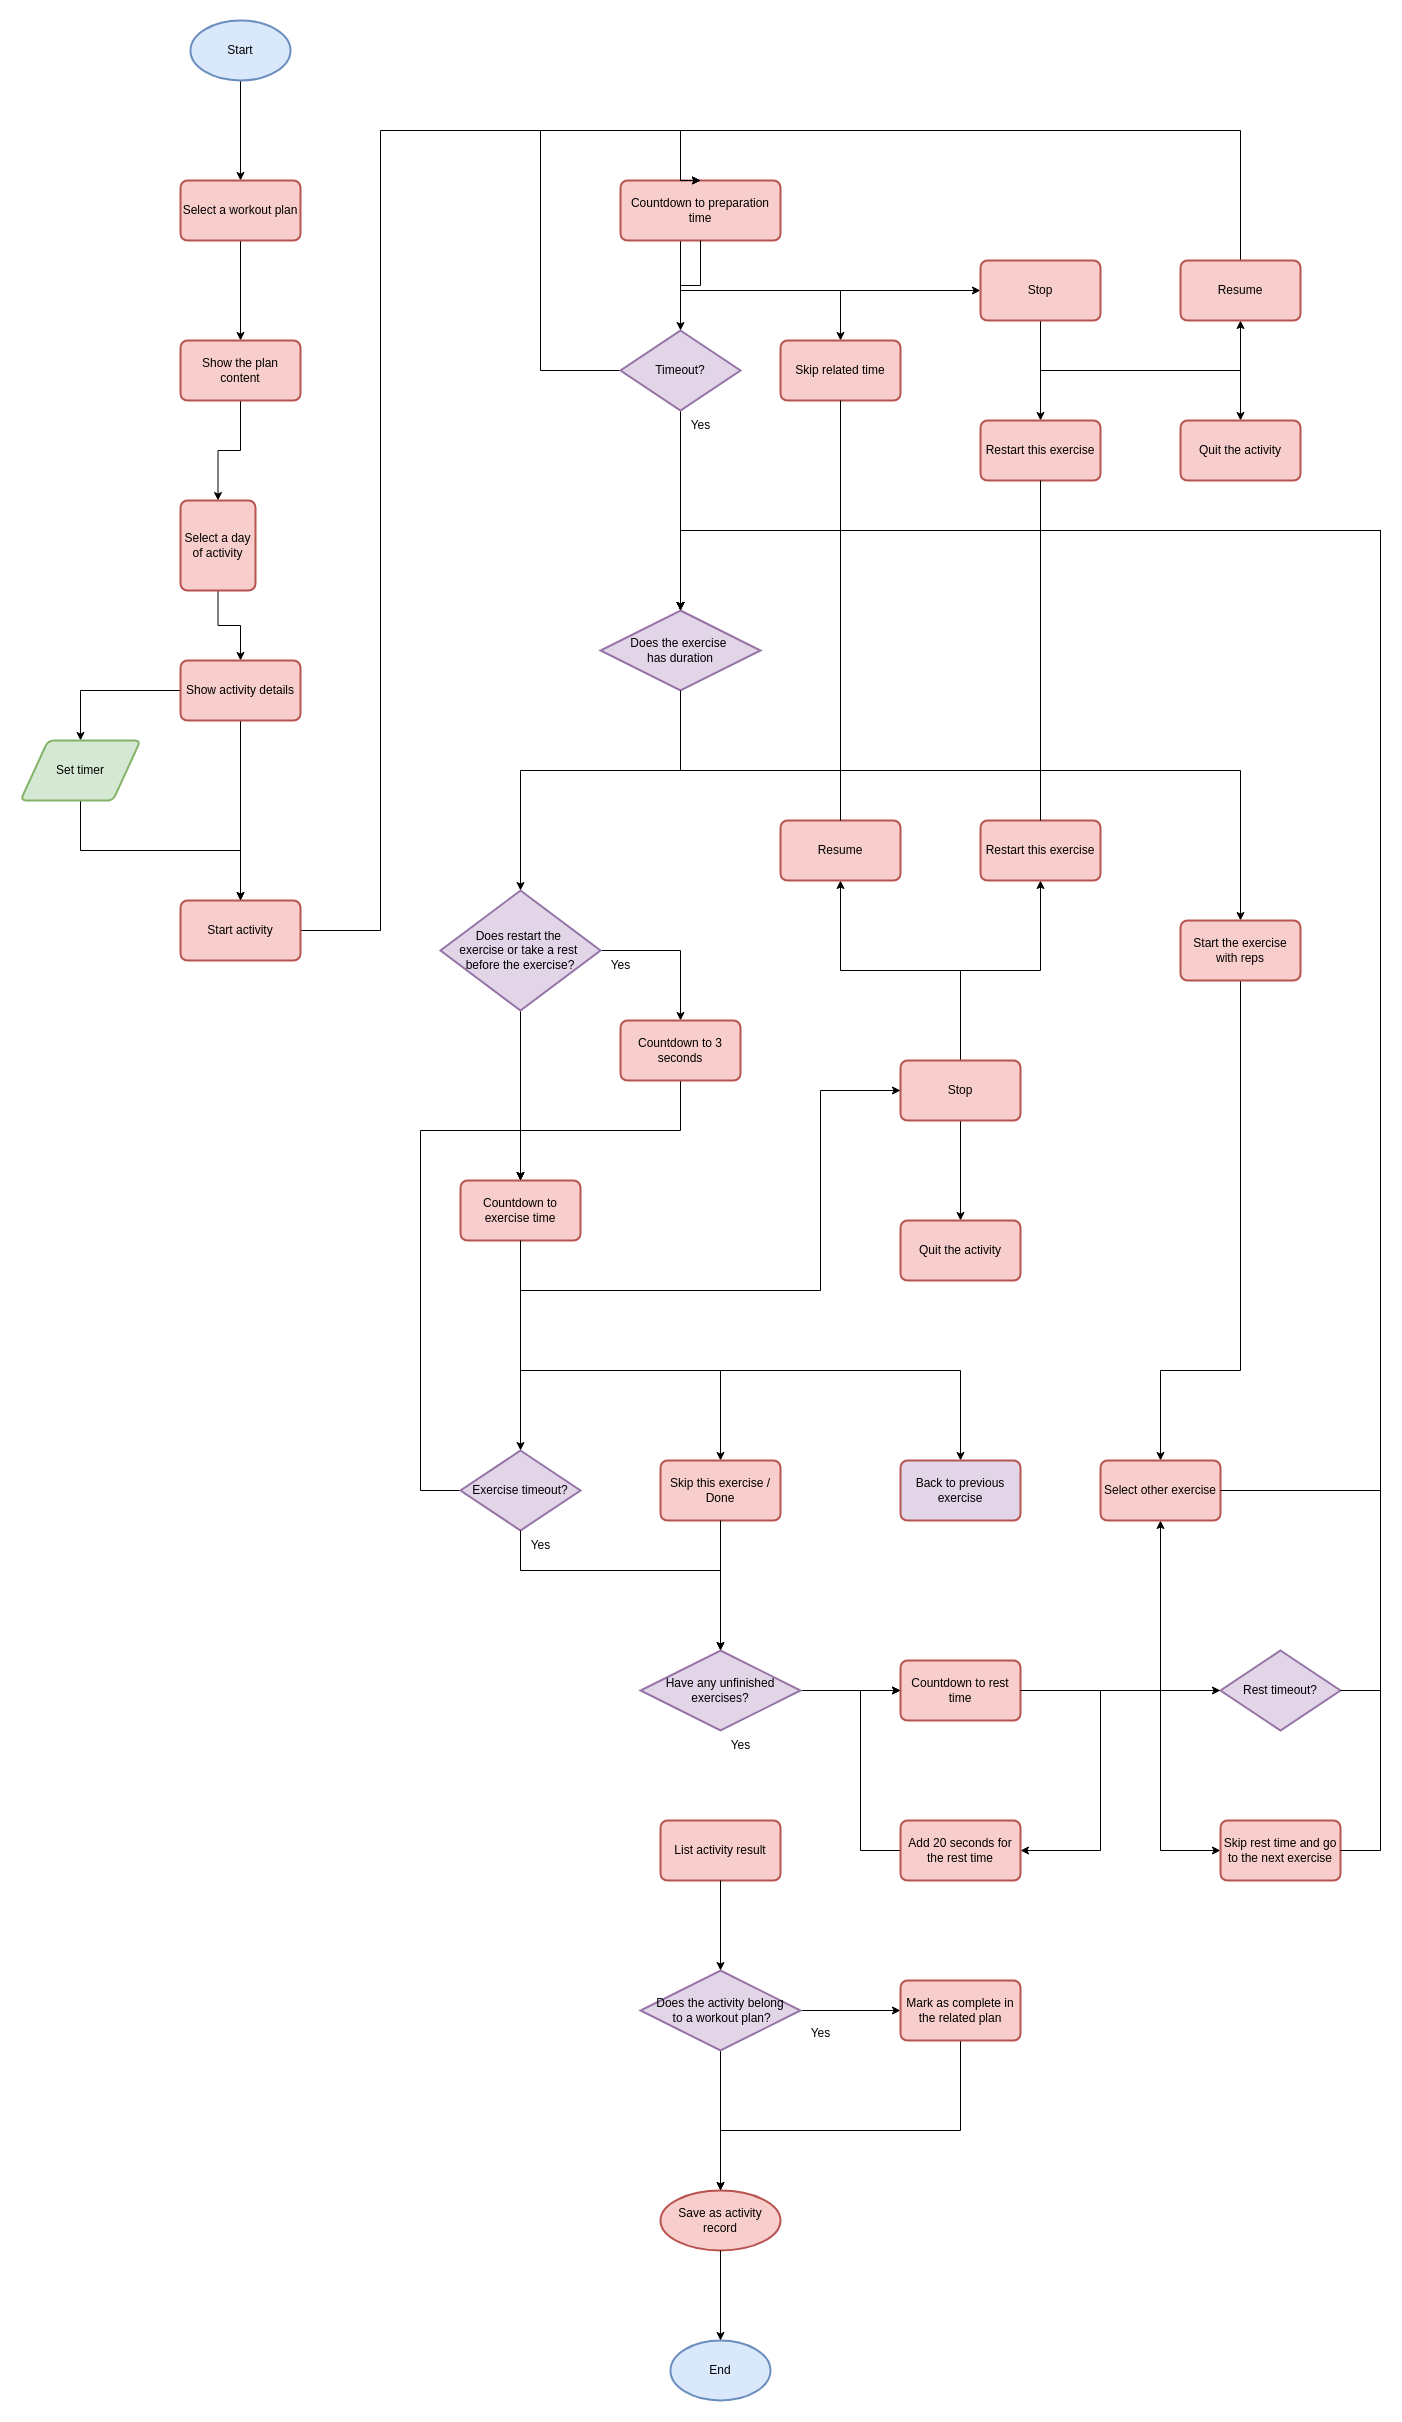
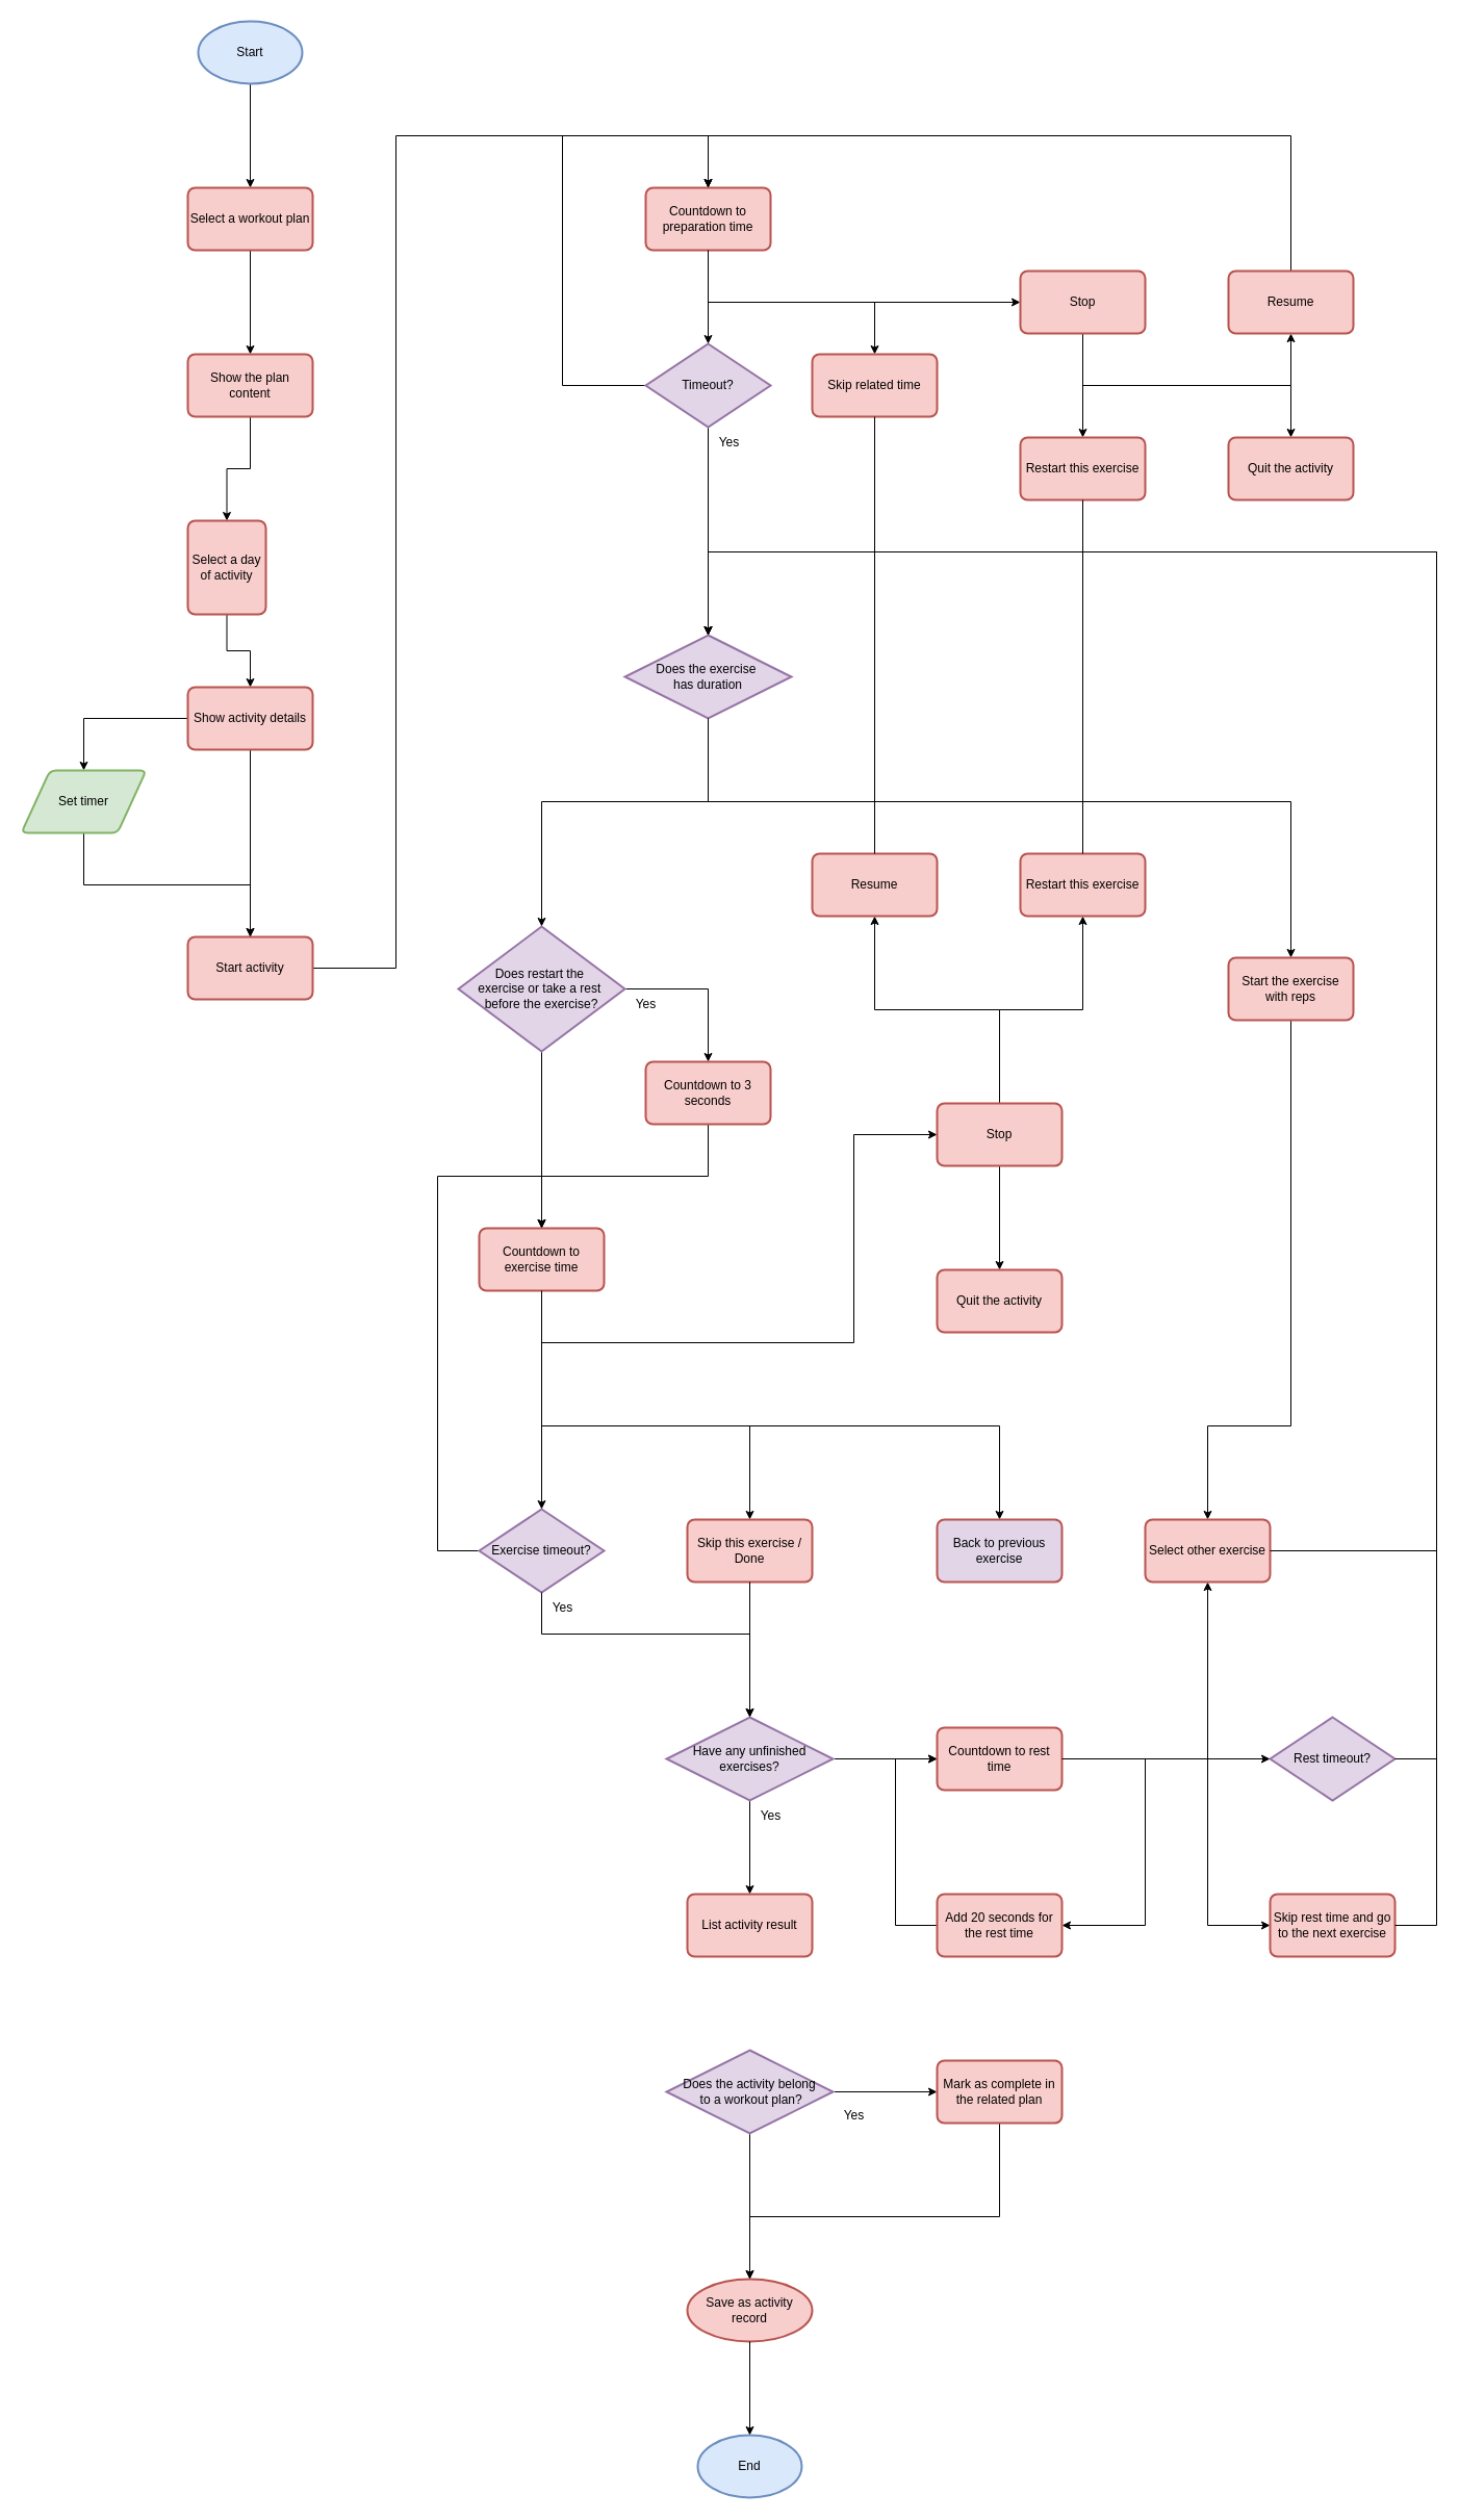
- <mxCell id="17" value="Countdown to preparation time" style="rounded=1;whiteSpace=wrap;html=1;absoluteArcSize=1;arcSize=14;strokeWidth=2;fillColor=#f8cecc;strokeColor=#b85450;" parent="1" vertex="1"><mxGeometry x="620" y="180" width="160" height="60" as="geometry" /></mxCell>
+ <mxCell id="17" value="Countdown to preparation time" style="rounded=1;whiteSpace=wrap;html=1;absoluteArcSize=1;arcSize=14;strokeWidth=2;fillColor=#f8cecc;strokeColor=#b85450;" parent="1" vertex="1"><mxGeometry x="620" y="180" width="120" height="60" as="geometry" /></mxCell>
+ <mxCell id="46" style="edgeStyle=orthogonalEdgeStyle;rounded=0;orthogonalLoop=1;jettySize=auto;html=1;entryX=0.5;entryY=0;entryDx=0;entryDy=0;" parent="1" source="48" target="57" edge="1"><mxGeometry relative="1" as="geometry" /></mxCell>
- <mxCell id="83" style="edgeStyle=orthogonalEdgeStyle;rounded=0;orthogonalLoop=1;jettySize=auto;html=1;entryX=0.5;entryY=0;entryDx=0;entryDy=0;entryPerimeter=0;" parent="1" source="57" target="80" edge="1"><mxGeometry relative="1" as="geometry" /></mxCell>
